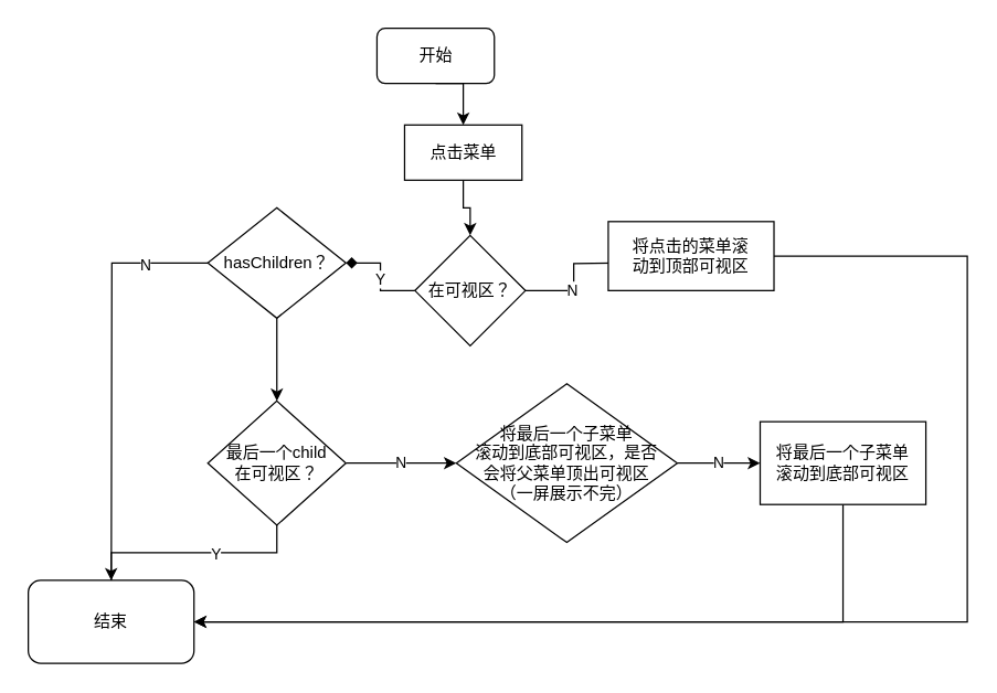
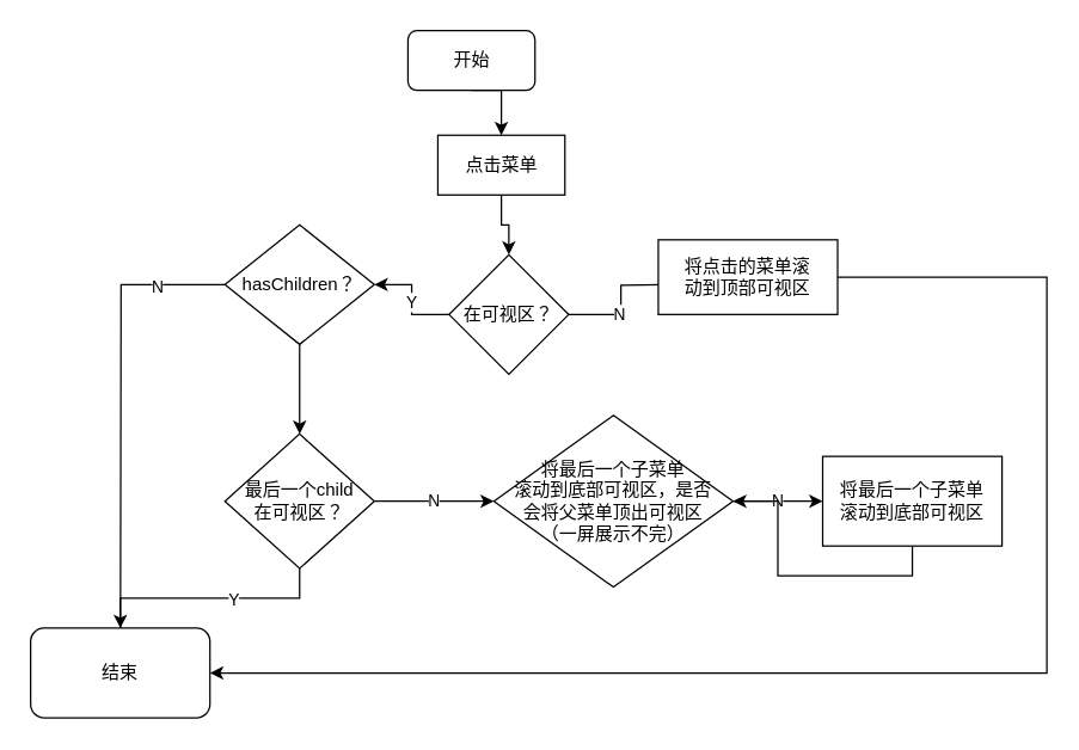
- <mxCell id="8" style="edgeStyle=orthogonalEdgeStyle;rounded=0;orthogonalLoop=1;jettySize=auto;html=1;exitX=0;exitY=0.5;exitDx=0;exitDy=0;entryX=1;entryY=0.5;entryDx=0;entryDy=0;endArrow=diamond;" parent="1" source="10" target="16" edge="1"><mxGeometry relative="1" as="geometry" /></mxCell>
+ <mxCell id="8" style="edgeStyle=orthogonalEdgeStyle;rounded=0;orthogonalLoop=1;jettySize=auto;html=1;exitX=0;exitY=0.5;exitDx=0;exitDy=0;entryX=1;entryY=0.5;entryDx=0;entryDy=0;" parent="1" source="10" target="16" edge="1"><mxGeometry relative="1" as="geometry" /></mxCell>
- <mxCell id="24" style="edgeStyle=orthogonalEdgeStyle;rounded=0;orthogonalLoop=1;jettySize=auto;html=1;exitX=0.5;exitY=1;exitDx=0;exitDy=0;entryX=1;entryY=0.5;entryDx=0;entryDy=0;" parent="1" source="25" target="21" edge="1"><mxGeometry relative="1" as="geometry" /></mxCell>
+ <mxCell id="24" style="edgeStyle=orthogonalEdgeStyle;rounded=0;orthogonalLoop=1;jettySize=auto;html=1;exitX=0.5;exitY=1;exitDx=0;exitDy=0;" parent="1" source="25" target="23" edge="1"><mxGeometry relative="1" as="geometry" /></mxCell>
